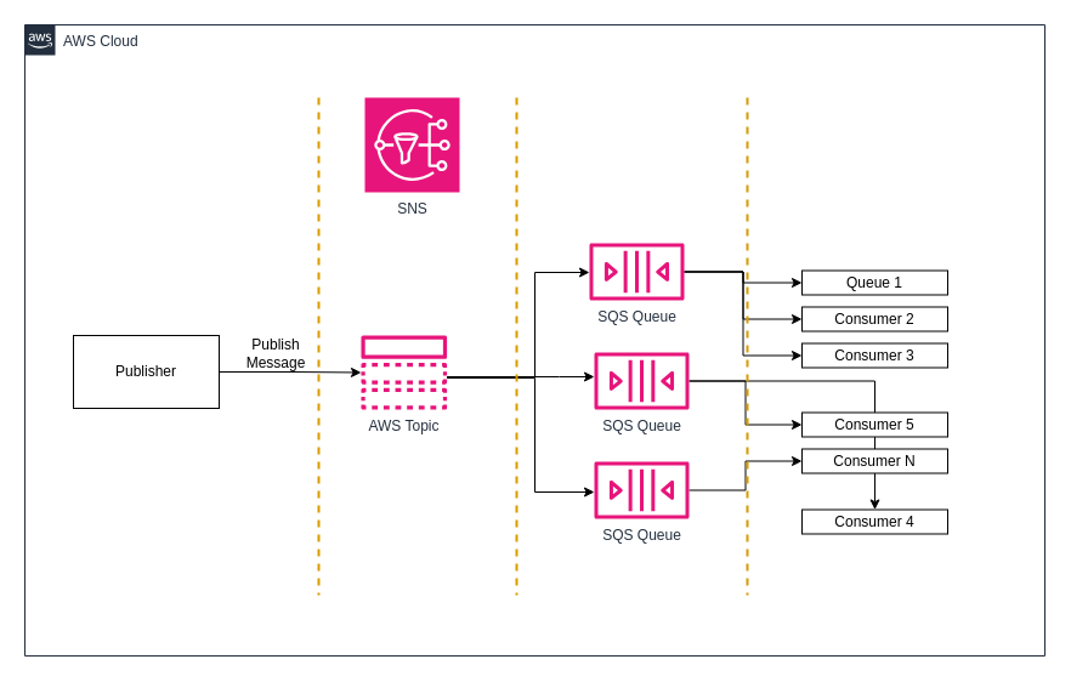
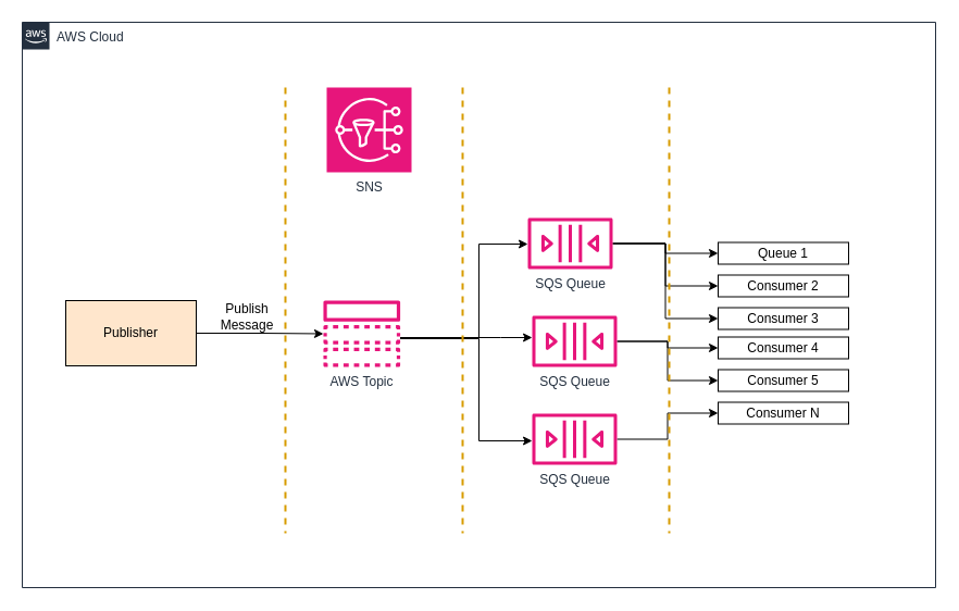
- <mxCell id="9" value="Publisher" style="rounded=0;whiteSpace=wrap;html=1;" vertex="1" parent="2"><mxGeometry x="40" y="256" width="120" height="60" as="geometry" /></mxCell>
+ <mxCell id="9" value="Publisher" style="rounded=0;whiteSpace=wrap;html=1;fillColor=#ffe6cc;" vertex="1" parent="2"><mxGeometry x="40" y="256" width="120" height="60" as="geometry" /></mxCell>
- <mxCell id="26" value="Consumer 4" style="rounded=0;whiteSpace=wrap;html=1;" vertex="1" parent="2"><mxGeometry x="640" y="399.5" width="120" height="20" as="geometry" /></mxCell>
+ <mxCell id="26" value="Consumer 4" style="rounded=0;whiteSpace=wrap;html=1;" vertex="1" parent="2"><mxGeometry x="640" y="289.5" width="120" height="20" as="geometry" /></mxCell>
